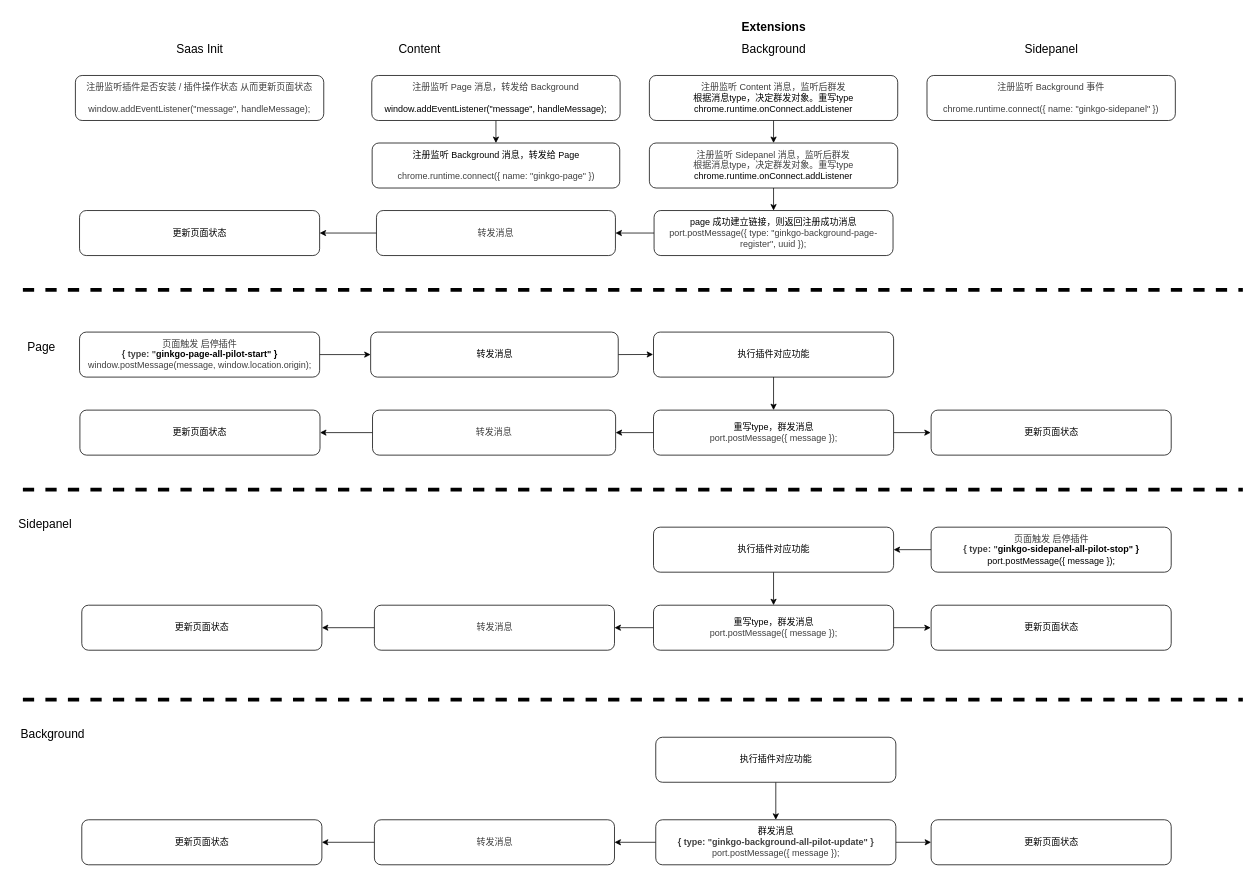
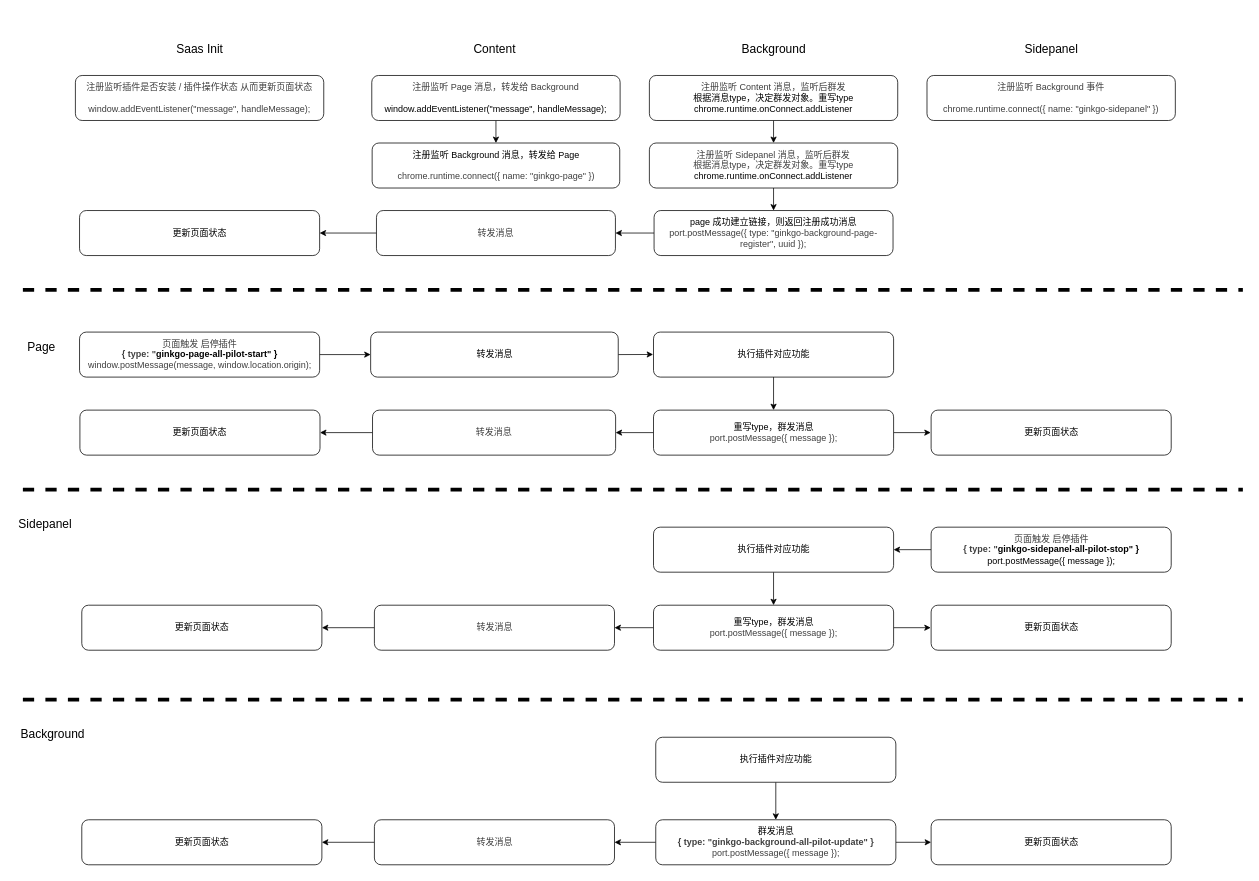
- <mxCell id="14" value="&lt;font style=&quot;font-size: 16px;&quot;&gt;Extensions&lt;/font&gt;" style="text;html=1;align=center;verticalAlign=middle;whiteSpace=wrap;rounded=0;fontStyle=1" parent="1" vertex="1"><mxGeometry x="975.5" y="20" width="110" height="30" as="geometry" /></mxCell>
- <mxCell id="4" value="&lt;font style=&quot;font-size: 16px;&quot;&gt;Content&lt;/font&gt;" style="text;html=1;align=center;verticalAlign=middle;whiteSpace=wrap;rounded=0;" parent="1" vertex="1"><mxGeometry x="503.5" y="50" width="110" height="30" as="geometry" /></mxCell>
+ <mxCell id="4" value="&lt;font style=&quot;font-size: 16px;&quot;&gt;Content&lt;/font&gt;" style="text;html=1;align=center;verticalAlign=middle;whiteSpace=wrap;rounded=0;" parent="1" vertex="1"><mxGeometry x="603.5" y="50" width="110" height="30" as="geometry" /></mxCell>
